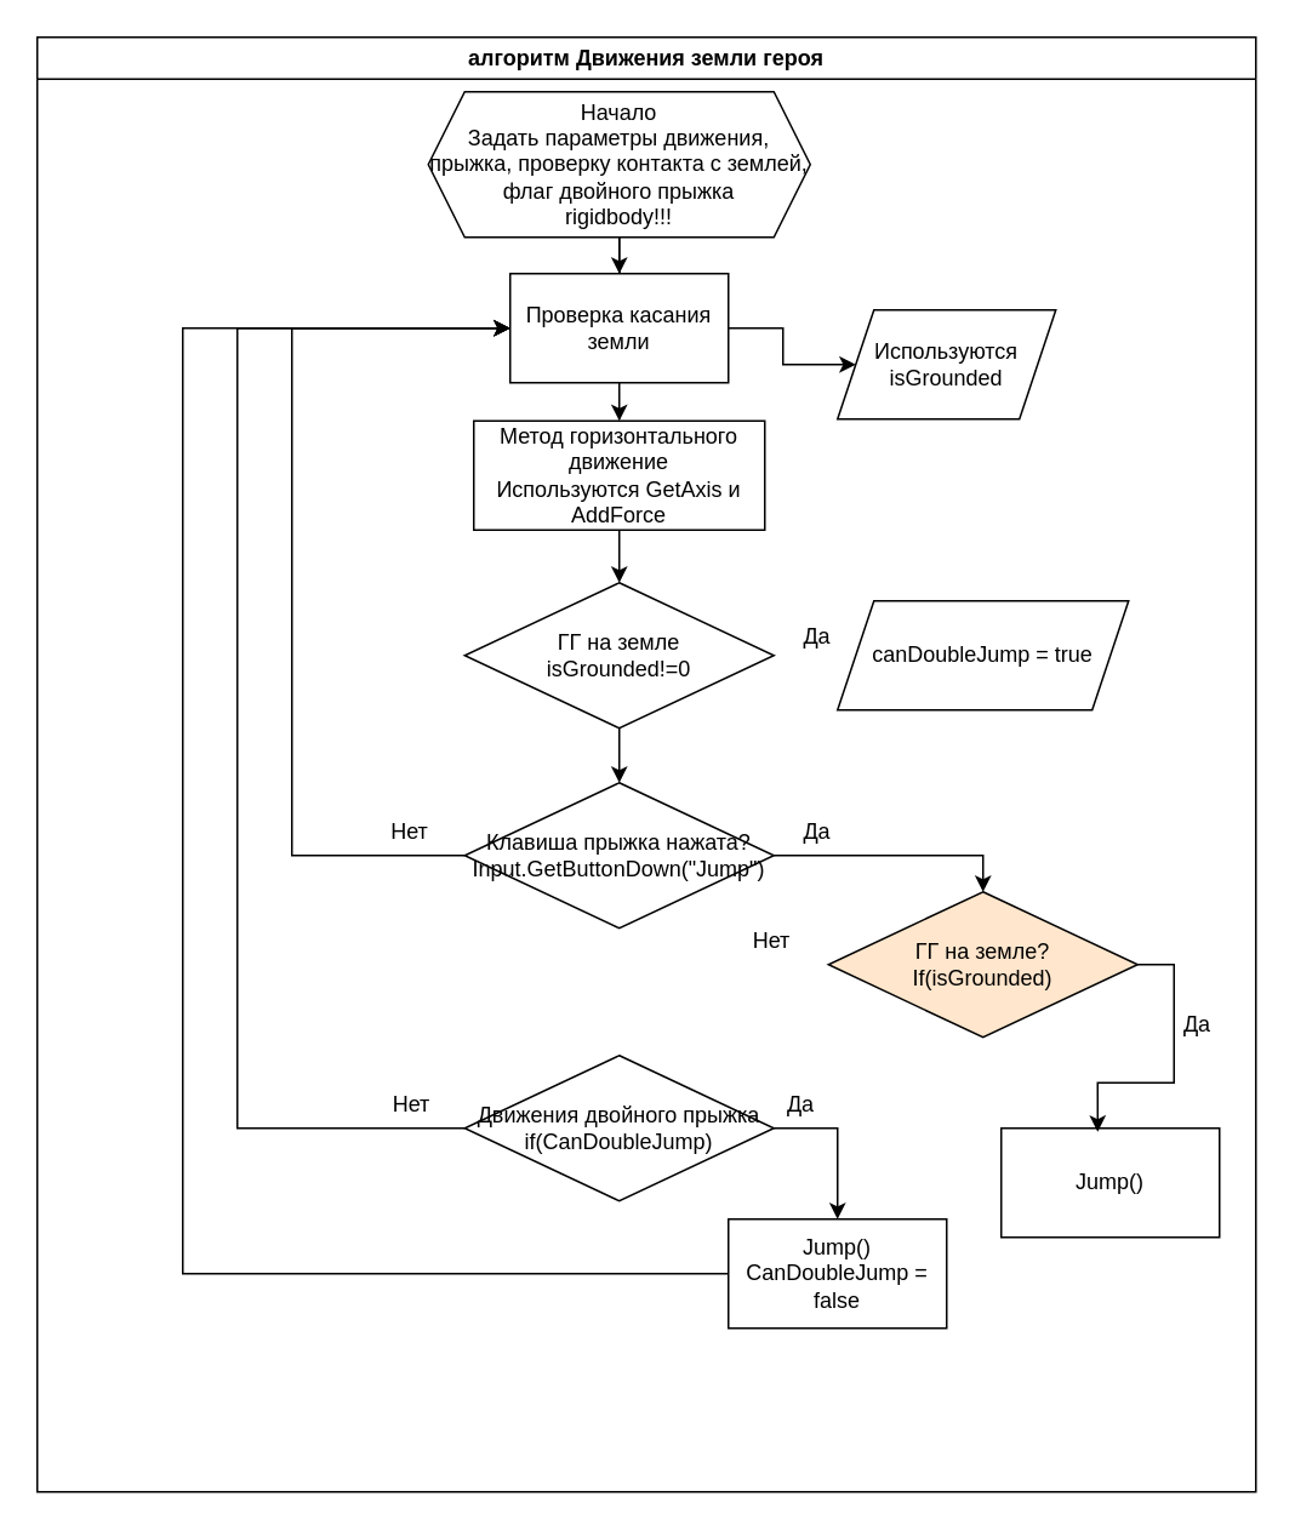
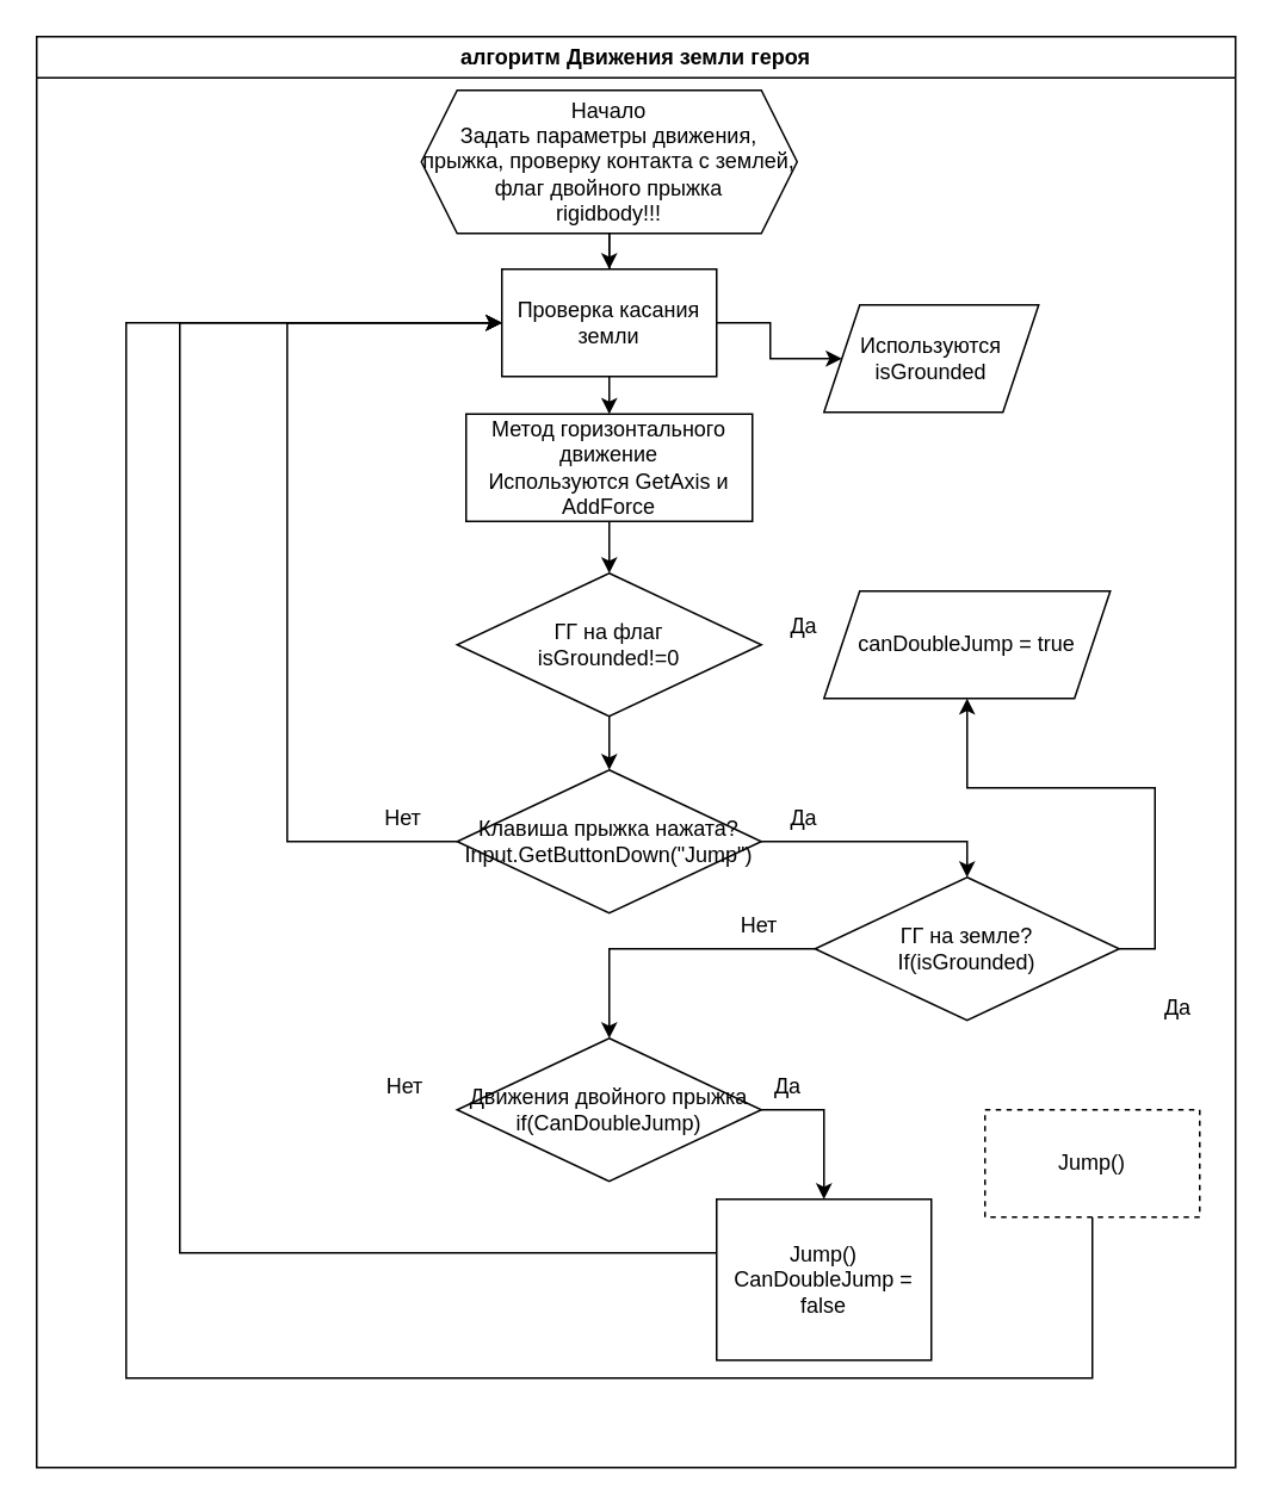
- <mxCell id="13" value="ГГ на земле&lt;br&gt;isGrounded!=0" style="rhombus;whiteSpace=wrap;html=1;" parent="2" vertex="1"><mxGeometry x="235" y="300" width="170" height="80" as="geometry" /></mxCell>
+ <mxCell id="13" value="ГГ на флаг&lt;br&gt;isGrounded!=0" style="rhombus;whiteSpace=wrap;html=1;" parent="2" vertex="1"><mxGeometry x="235" y="300" width="170" height="80" as="geometry" /></mxCell>
- <mxCell id="25" style="edgeStyle=orthogonalEdgeStyle;rounded=0;orthogonalLoop=1;jettySize=auto;html=1;entryX=0;entryY=0.5;entryDx=0;entryDy=0;exitX=0;exitY=0.5;exitDx=0;exitDy=0;" parent="2" source="26" target="8" edge="1"><mxGeometry relative="1" as="geometry"><Array as="points"><mxPoint x="110" y="600" /><mxPoint x="110" y="160" /></Array></mxGeometry></mxCell>
+ <mxCell id="18" style="edgeStyle=orthogonalEdgeStyle;rounded=0;orthogonalLoop=1;jettySize=auto;html=1;exitX=0;exitY=0.5;exitDx=0;exitDy=0;" parent="2" source="19" target="26" edge="1"><mxGeometry relative="1" as="geometry" /></mxCell>
- <mxCell id="19" value="ГГ на земле?&lt;br&gt;If(isGrounded)" style="rhombus;whiteSpace=wrap;html=1;fillColor=#ffe6cc;" parent="2" vertex="1"><mxGeometry x="435" y="470" width="170" height="80" as="geometry" /></mxCell>
+ <mxCell id="19" value="ГГ на земле?&lt;br&gt;If(isGrounded)" style="rhombus;whiteSpace=wrap;html=1;" parent="2" vertex="1"><mxGeometry x="435" y="470" width="170" height="80" as="geometry" /></mxCell>
- <mxCell id="23" style="edgeStyle=orthogonalEdgeStyle;rounded=0;orthogonalLoop=1;jettySize=auto;html=1;entryX=0.442;entryY=0.033;entryDx=0;entryDy=0;entryPerimeter=0;exitX=1;exitY=0.5;exitDx=0;exitDy=0;" parent="2" source="19" target="22" edge="1"><mxGeometry relative="1" as="geometry" /></mxCell>
+ <mxCell id="23" style="edgeStyle=orthogonalEdgeStyle;rounded=0;orthogonalLoop=1;jettySize=auto;html=1;exitX=1;exitY=0.5;exitDx=0;exitDy=0;" parent="2" source="19" target="14" edge="1"><mxGeometry relative="1" as="geometry" /></mxCell>
- <mxCell id="22" value="Jump()" style="rounded=0;whiteSpace=wrap;html=1;" parent="2" vertex="1"><mxGeometry x="530" y="600" width="120" height="60" as="geometry" /></mxCell>
+ <mxCell id="22" value="Jump()" style="rounded=0;whiteSpace=wrap;html=1;dashed=1;" parent="2" vertex="1"><mxGeometry x="530" y="600" width="120" height="60" as="geometry" /></mxCell>
- <mxCell id="28" value="Jump()&lt;br&gt;CanDoubleJump = false" style="rounded=0;whiteSpace=wrap;html=1;" parent="2" vertex="1"><mxGeometry x="380" y="650" width="120" height="60" as="geometry" /></mxCell>
+ <mxCell id="28" value="Jump()&lt;br&gt;CanDoubleJump = false" style="rounded=0;whiteSpace=wrap;html=1;" parent="2" vertex="1"><mxGeometry x="380" y="650" width="120" height="90" as="geometry" /></mxCell>
+ <mxCell id="21" style="edgeStyle=orthogonalEdgeStyle;rounded=0;orthogonalLoop=1;jettySize=auto;html=1;entryX=0;entryY=0.5;entryDx=0;entryDy=0;exitX=0.5;exitY=1;exitDx=0;exitDy=0;" parent="2" source="22" target="8" edge="1"><mxGeometry relative="1" as="geometry"><Array as="points"><mxPoint x="590" y="750" /><mxPoint x="50" y="750" /><mxPoint x="50" y="160" /></Array></mxGeometry></mxCell>
